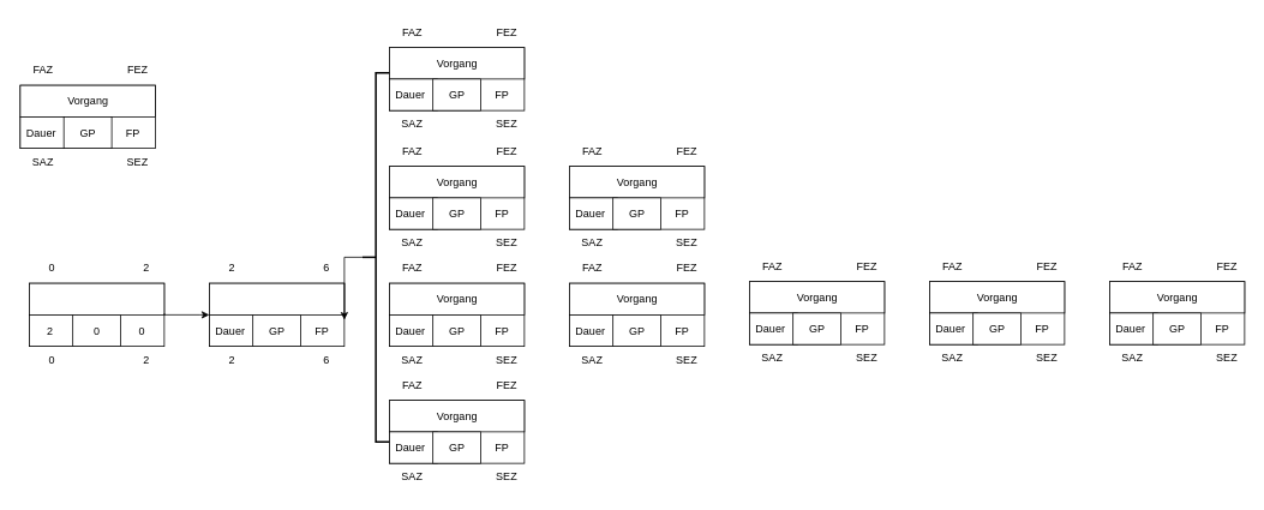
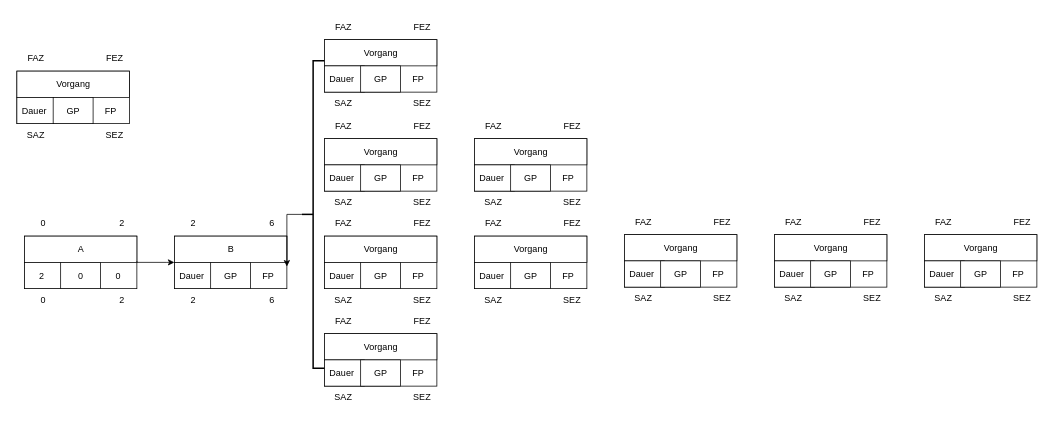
+ <mxCell id="22" value="A" style="text;html=1;align=center;verticalAlign=middle;resizable=0;points=[];autosize=1;strokeColor=none;fillColor=none;" vertex="1" parent="17"><mxGeometry x="60" y="2.5" width="30" height="30" as="geometry" /></mxCell>
+ <mxCell id="36" value="B" style="text;html=1;align=center;verticalAlign=middle;resizable=0;points=[];autosize=1;strokeColor=none;fillColor=none;" vertex="1" parent="31"><mxGeometry x="60" y="2.5" width="30" height="30" as="geometry" /></mxCell>
